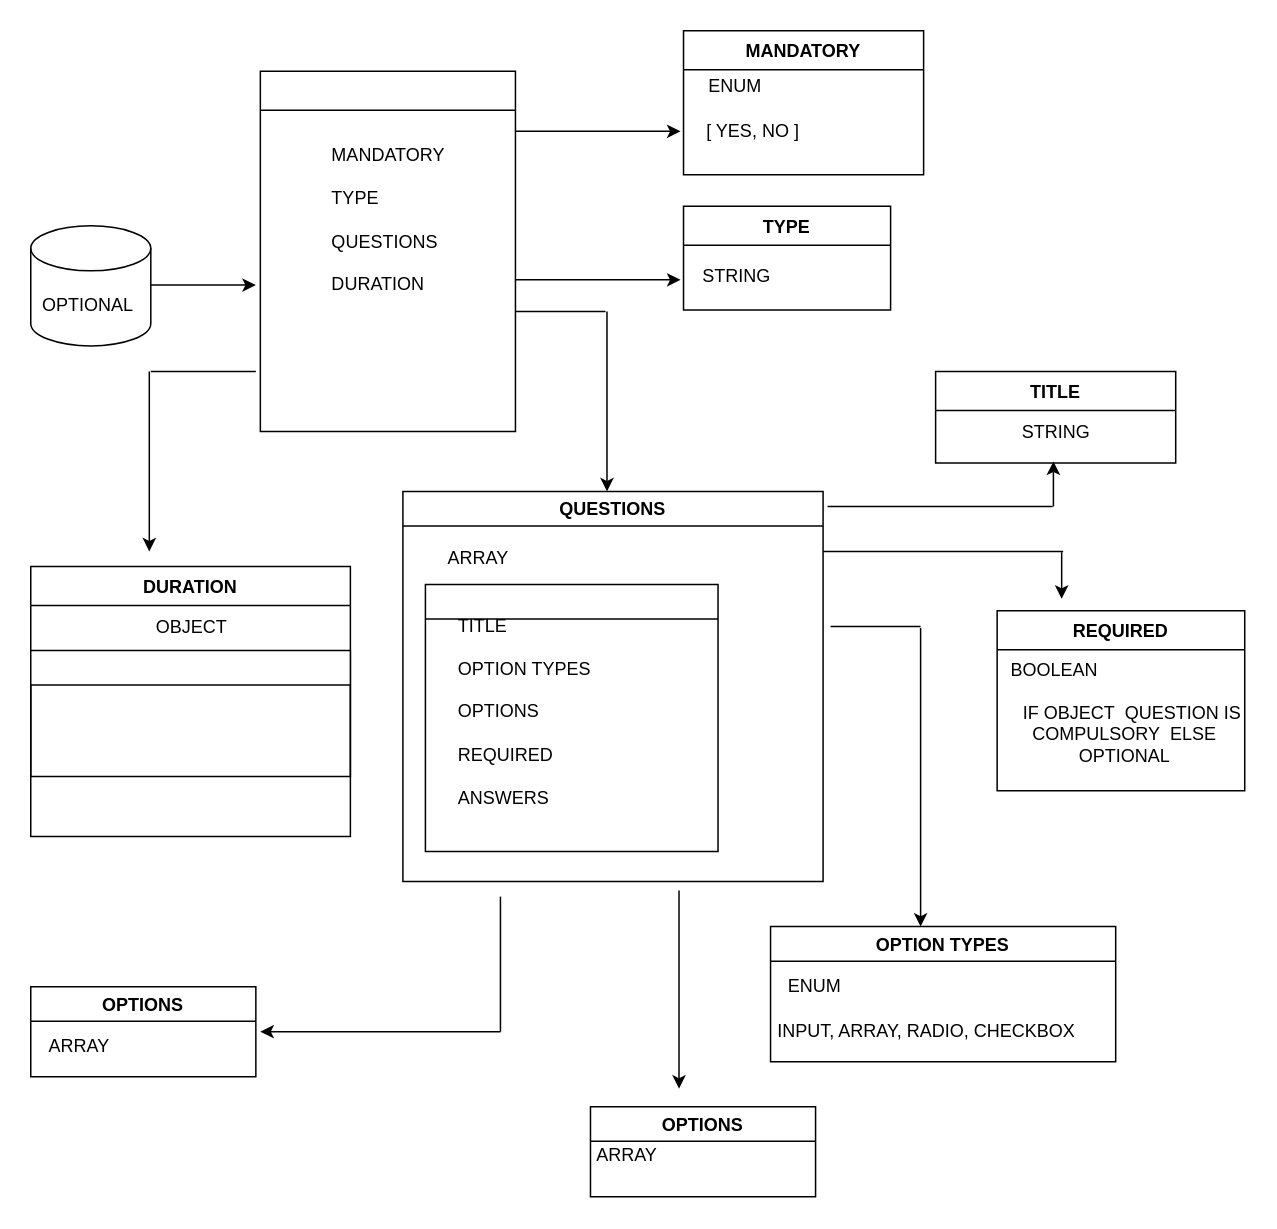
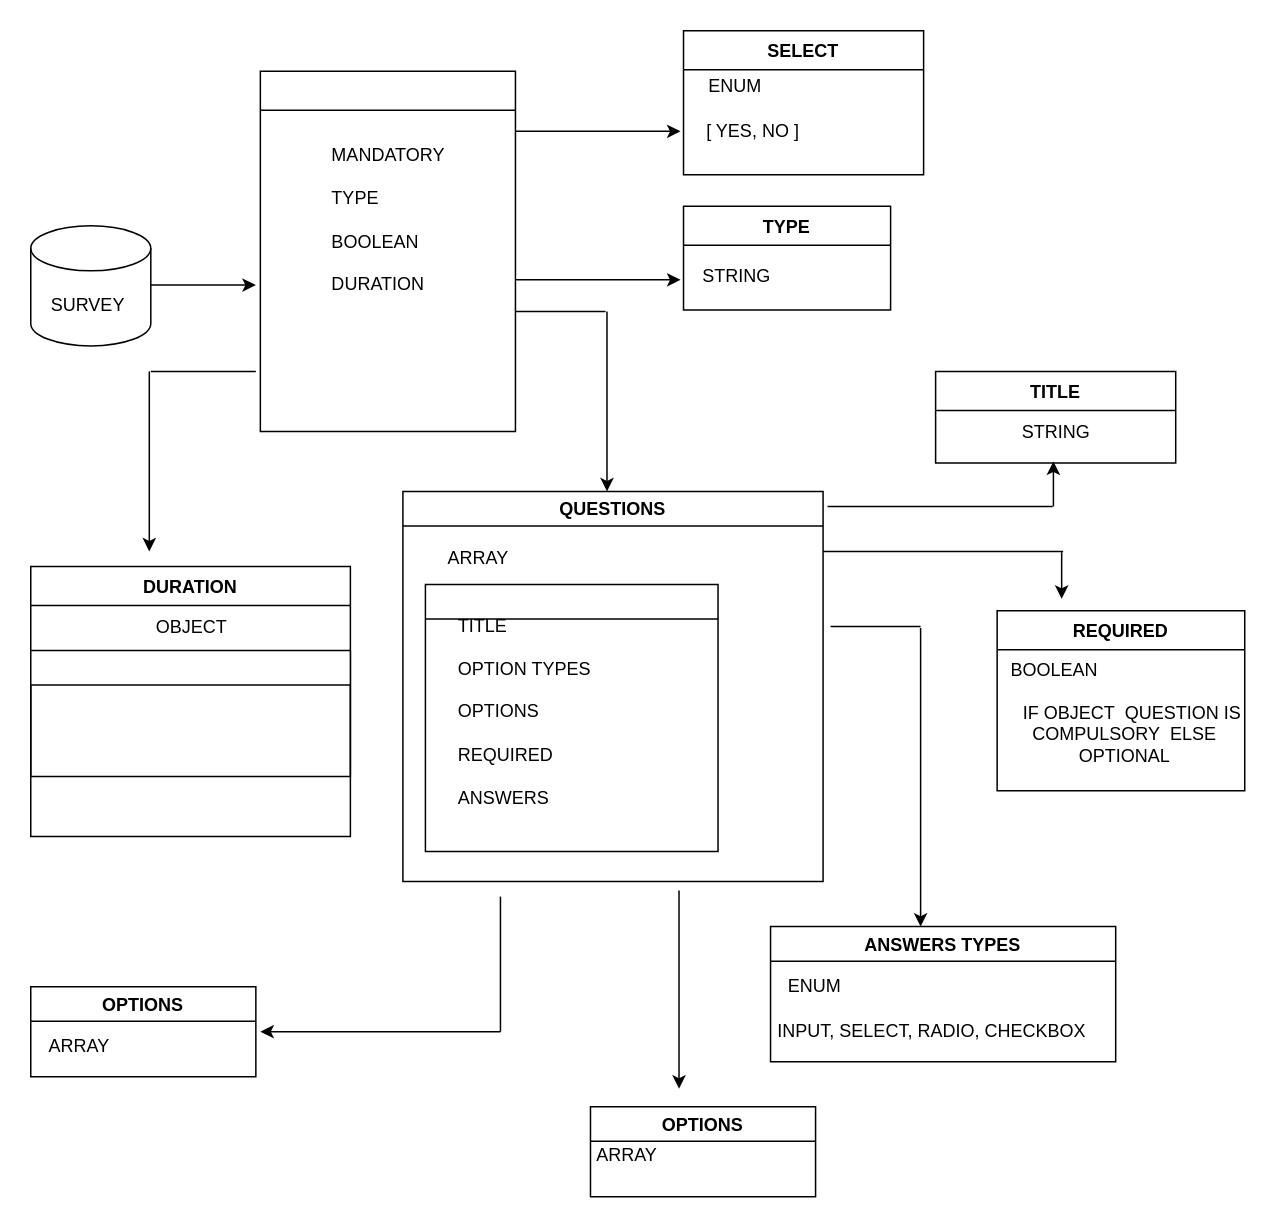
- <mxCell id="4" value="MANDATORY" style="swimlane;fontStyle=1;align=center;verticalAlign=top;childLayout=stackLayout;horizontal=1;startSize=26;horizontalStack=0;resizeParent=1;resizeLast=0;collapsible=1;marginBottom=0;rounded=0;shadow=0;strokeWidth=1;" parent="1" vertex="1"><mxGeometry x="455" y="20" width="160" height="96" as="geometry"><mxRectangle x="550" y="140" width="160" height="26" as="alternateBounds" /></mxGeometry></mxCell>
+ <mxCell id="4" value="SELECT" style="swimlane;fontStyle=1;align=center;verticalAlign=top;childLayout=stackLayout;horizontal=1;startSize=26;horizontalStack=0;resizeParent=1;resizeLast=0;collapsible=1;marginBottom=0;rounded=0;shadow=0;strokeWidth=1;" parent="1" vertex="1"><mxGeometry x="455" y="20" width="160" height="96" as="geometry"><mxRectangle x="550" y="140" width="160" height="26" as="alternateBounds" /></mxGeometry></mxCell>
- <mxCell id="3" value="&lt;div style=&quot;text-align: left;&quot;&gt;&lt;br&gt;&lt;/div&gt;&lt;div style=&quot;text-align: left;&quot;&gt;MANDATORY&lt;/div&gt;&lt;div style=&quot;text-align: left;&quot;&gt;&lt;span style=&quot;background-color: initial;&quot;&gt;&lt;br&gt;&lt;/span&gt;&lt;/div&gt;&lt;div style=&quot;text-align: left;&quot;&gt;TYPE&lt;/div&gt;&lt;div style=&quot;text-align: left;&quot;&gt;&lt;span style=&quot;background-color: initial;&quot;&gt;&lt;br&gt;&lt;/span&gt;&lt;/div&gt;&lt;div style=&quot;text-align: left;&quot;&gt;&lt;span style=&quot;background-color: initial;&quot;&gt;QUESTIONS&lt;/span&gt;&lt;/div&gt;&lt;div style=&quot;text-align: left;&quot;&gt;&lt;br&gt;&lt;/div&gt;&lt;div style=&quot;text-align: left;&quot;&gt;&lt;span style=&quot;background-color: initial;&quot;&gt;DURATION&lt;/span&gt;&lt;/div&gt;&lt;div style=&quot;text-align: left;&quot;&gt;&lt;br&gt;&lt;/div&gt;&lt;div style=&quot;text-align: left;&quot;&gt;&lt;span style=&quot;background-color: initial;&quot;&gt;&lt;br&gt;&lt;/span&gt;&lt;/div&gt;" style="text;html=1;align=center;verticalAlign=middle;resizable=0;points=[];autosize=1;strokeColor=none;fillColor=none;" parent="2" vertex="1"><mxGeometry y="26" width="170" height="160" as="geometry" /></mxCell>
+ <mxCell id="3" value="&lt;div style=&quot;text-align: left;&quot;&gt;&lt;br&gt;&lt;/div&gt;&lt;div style=&quot;text-align: left;&quot;&gt;MANDATORY&lt;/div&gt;&lt;div style=&quot;text-align: left;&quot;&gt;&lt;span style=&quot;background-color: initial;&quot;&gt;&lt;br&gt;&lt;/span&gt;&lt;/div&gt;&lt;div style=&quot;text-align: left;&quot;&gt;TYPE&lt;/div&gt;&lt;div style=&quot;text-align: left;&quot;&gt;&lt;span style=&quot;background-color: initial;&quot;&gt;&lt;br&gt;&lt;/span&gt;&lt;/div&gt;&lt;div style=&quot;text-align: left;&quot;&gt;&lt;span style=&quot;background-color: initial;&quot;&gt;BOOLEAN&lt;/span&gt;&lt;/div&gt;&lt;div style=&quot;text-align: left;&quot;&gt;&lt;br&gt;&lt;/div&gt;&lt;div style=&quot;text-align: left;&quot;&gt;&lt;span style=&quot;background-color: initial;&quot;&gt;DURATION&lt;/span&gt;&lt;/div&gt;&lt;div style=&quot;text-align: left;&quot;&gt;&lt;br&gt;&lt;/div&gt;&lt;div style=&quot;text-align: left;&quot;&gt;&lt;span style=&quot;background-color: initial;&quot;&gt;&lt;br&gt;&lt;/span&gt;&lt;/div&gt;" style="text;html=1;align=center;verticalAlign=middle;resizable=0;points=[];autosize=1;strokeColor=none;fillColor=none;" parent="2" vertex="1"><mxGeometry y="26" width="170" height="160" as="geometry" /></mxCell>
- <mxCell id="10" value="OPTIONAL&amp;nbsp;" style="shape=cylinder3;whiteSpace=wrap;html=1;boundedLbl=1;backgroundOutline=1;size=15;" parent="1" vertex="1"><mxGeometry x="20" y="150" width="80" height="80" as="geometry" /></mxCell>
+ <mxCell id="10" value="SURVEY&amp;nbsp;" style="shape=cylinder3;whiteSpace=wrap;html=1;boundedLbl=1;backgroundOutline=1;size=15;" parent="1" vertex="1"><mxGeometry x="20" y="150" width="80" height="80" as="geometry" /></mxCell>
- <mxCell id="22" value="OPTION TYPES" style="swimlane;" parent="1" vertex="1"><mxGeometry x="513" y="617" width="230" height="90" as="geometry" /></mxCell>
+ <mxCell id="22" value="ANSWERS TYPES" style="swimlane;" parent="1" vertex="1"><mxGeometry x="513" y="617" width="230" height="90" as="geometry" /></mxCell>
- <mxCell id="23" value="INPUT, ARRAY, RADIO, CHECKBOX" style="text;html=1;align=left;verticalAlign=middle;resizable=0;points=[];autosize=1;strokeColor=none;fillColor=none;" parent="22" vertex="1"><mxGeometry x="3" y="55" width="230" height="30" as="geometry" /></mxCell>
+ <mxCell id="23" value="INPUT, SELECT, RADIO, CHECKBOX" style="text;html=1;align=left;verticalAlign=middle;resizable=0;points=[];autosize=1;strokeColor=none;fillColor=none;" parent="22" vertex="1"><mxGeometry x="3" y="55" width="230" height="30" as="geometry" /></mxCell>
